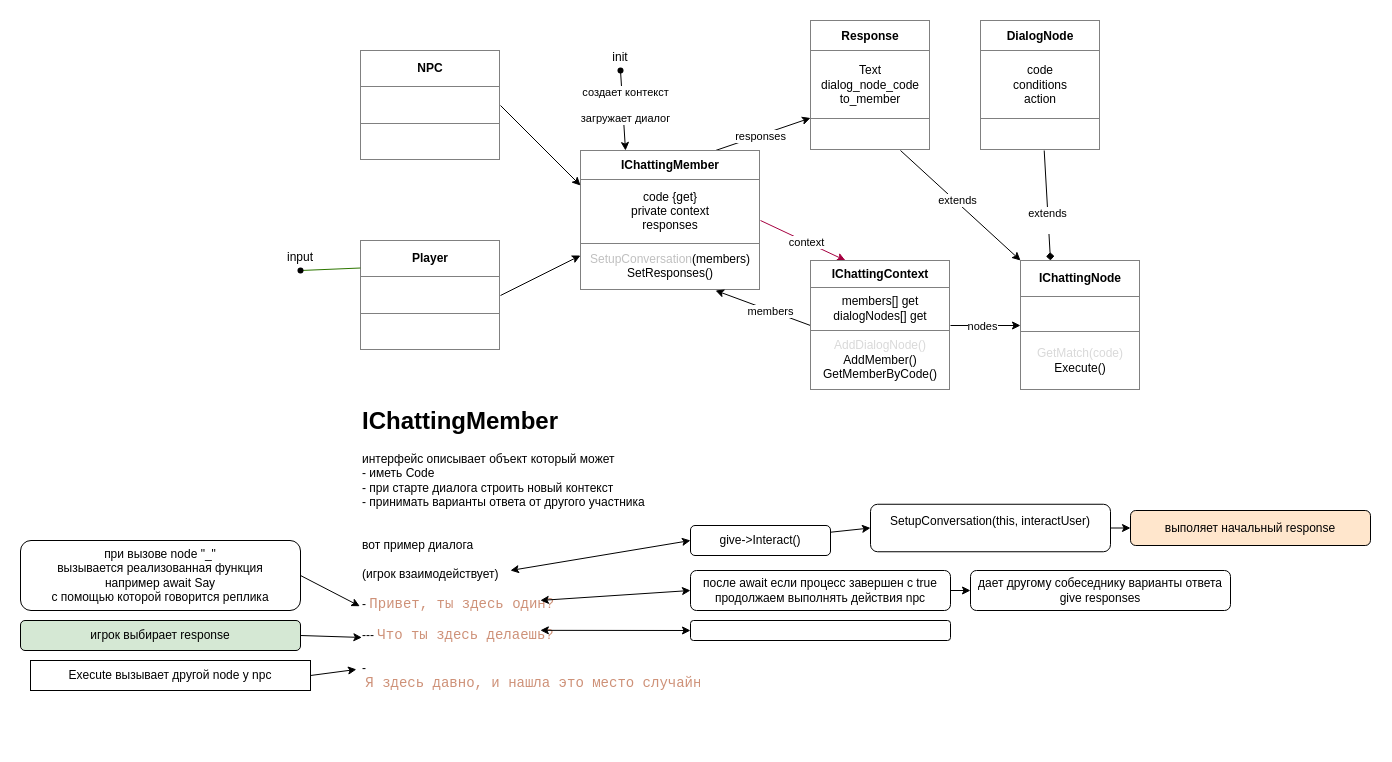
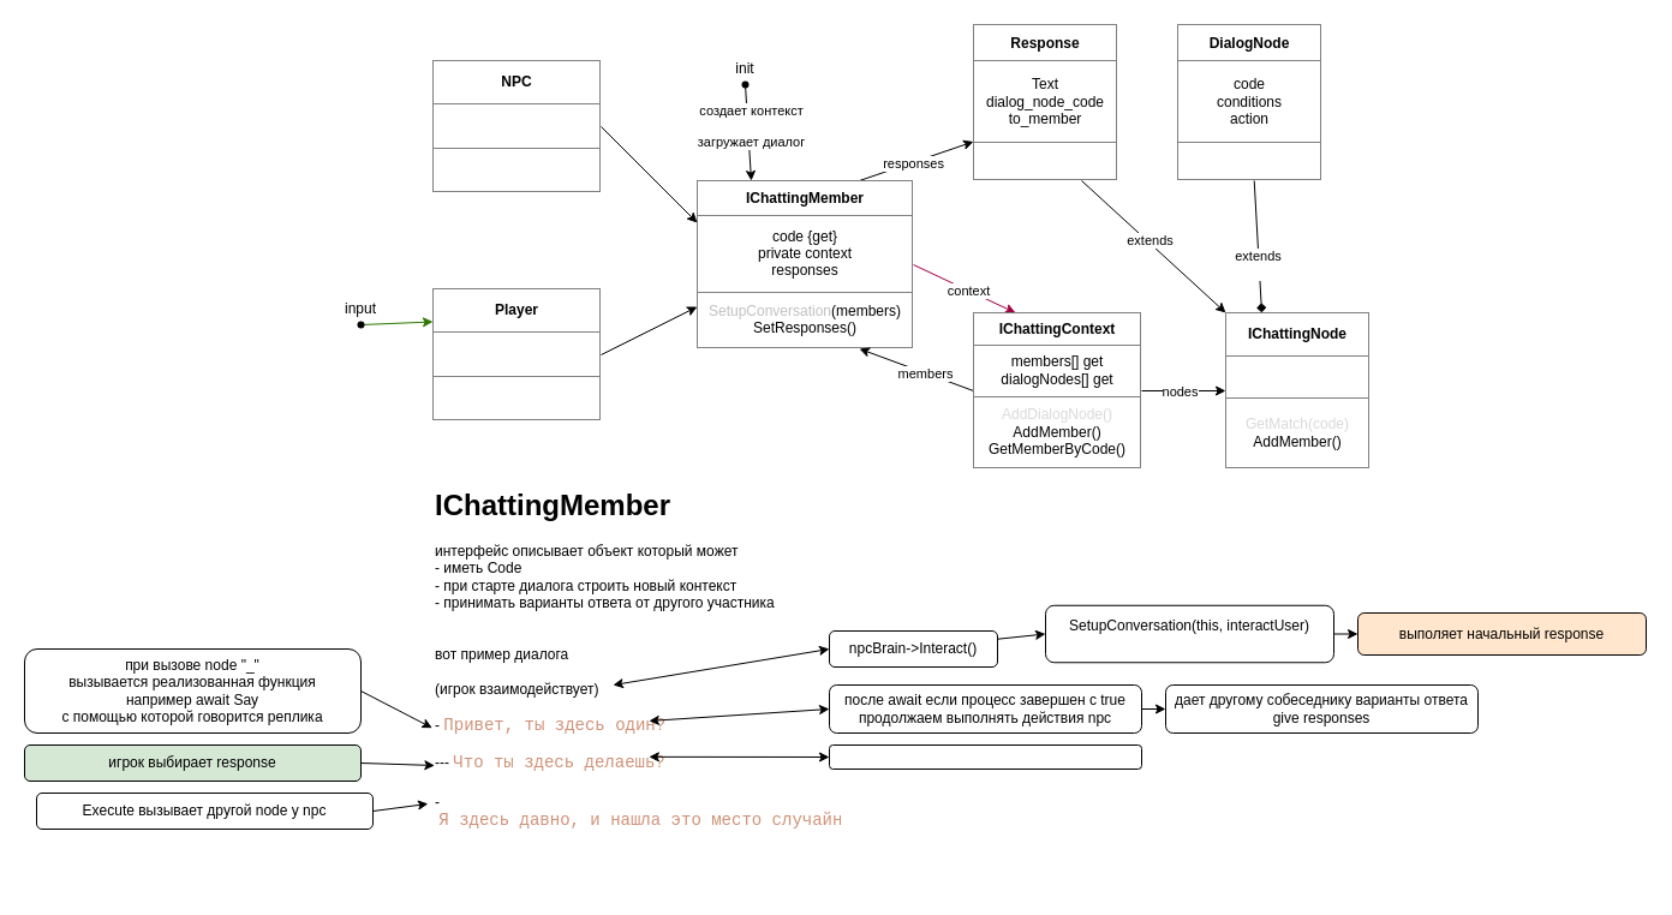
- <mxCell id="16" style="edgeStyle=none;html=1;entryX=0;entryY=0.25;entryDx=0;entryDy=0;fillColor=#60a917;strokeColor=#2D7600;endArrow=none;" parent="1" source="17" target="13" edge="1"><mxGeometry relative="1" as="geometry" /></mxCell>
+ <mxCell id="16" style="edgeStyle=none;html=1;entryX=0;entryY=0.25;entryDx=0;entryDy=0;fillColor=#60a917;strokeColor=#2D7600;" parent="1" source="17" target="13" edge="1"><mxGeometry relative="1" as="geometry" /></mxCell>
- <mxCell id="25" value="&lt;table border=&quot;1&quot; width=&quot;100%&quot; height=&quot;100%&quot; cellpadding=&quot;4&quot; style=&quot;width:100%;height:100%;border-collapse:collapse;&quot;&gt;&lt;tbody&gt;&lt;tr&gt;&lt;th align=&quot;center&quot;&gt;&lt;b&gt;IChattingNode&lt;br&gt;&lt;/b&gt;&lt;/th&gt;&lt;/tr&gt;&lt;tr&gt;&lt;td align=&quot;center&quot;&gt;&lt;br&gt;&lt;/td&gt;&lt;/tr&gt;&lt;tr&gt;&lt;td style=&quot;text-align: center;&quot;&gt;&lt;font style=&quot;color: light-dark(rgb(217, 217, 217), rgb(255, 255, 255));&quot;&gt;GetMatch(code)&lt;br&gt;&lt;/font&gt;Execute()&lt;/td&gt;&lt;/tr&gt;&lt;/tbody&gt;&lt;/table&gt;" style="text;html=1;whiteSpace=wrap;strokeColor=none;fillColor=none;overflow=fill;" parent="1" vertex="1"><mxGeometry x="1020" y="260" width="120" height="130" as="geometry" /></mxCell>
+ <mxCell id="25" value="&lt;table border=&quot;1&quot; width=&quot;100%&quot; height=&quot;100%&quot; cellpadding=&quot;4&quot; style=&quot;width:100%;height:100%;border-collapse:collapse;&quot;&gt;&lt;tbody&gt;&lt;tr&gt;&lt;th align=&quot;center&quot;&gt;&lt;b&gt;IChattingNode&lt;br&gt;&lt;/b&gt;&lt;/th&gt;&lt;/tr&gt;&lt;tr&gt;&lt;td align=&quot;center&quot;&gt;&lt;br&gt;&lt;/td&gt;&lt;/tr&gt;&lt;tr&gt;&lt;td style=&quot;text-align: center;&quot;&gt;&lt;font style=&quot;color: light-dark(rgb(217, 217, 217), rgb(255, 255, 255));&quot;&gt;GetMatch(code)&lt;br&gt;&lt;/font&gt;AddMember()&lt;/td&gt;&lt;/tr&gt;&lt;/tbody&gt;&lt;/table&gt;" style="text;html=1;whiteSpace=wrap;strokeColor=none;fillColor=none;overflow=fill;" parent="1" vertex="1"><mxGeometry x="1020" y="260" width="120" height="130" as="geometry" /></mxCell>
- <mxCell id="31" value="give-&amp;gt;Interact()" style="rounded=1;whiteSpace=wrap;html=1;" parent="1" vertex="1"><mxGeometry x="690" y="525" width="140" height="30" as="geometry" /></mxCell>
+ <mxCell id="31" value="npcBrain-&amp;gt;Interact()" style="rounded=1;whiteSpace=wrap;html=1;" parent="1" vertex="1"><mxGeometry x="690" y="525" width="140" height="30" as="geometry" /></mxCell>
- <mxCell id="46" value="Execute вызывает другой node у npc" style="whiteSpace=wrap;html=1;rounded=0;" vertex="1" parent="1"><mxGeometry x="30" y="660" width="280" height="30" as="geometry" /></mxCell>
+ <mxCell id="46" value="Execute вызывает другой node у npc" style="rounded=1;whiteSpace=wrap;html=1;" vertex="1" parent="1"><mxGeometry x="30" y="660" width="280" height="30" as="geometry" /></mxCell>
